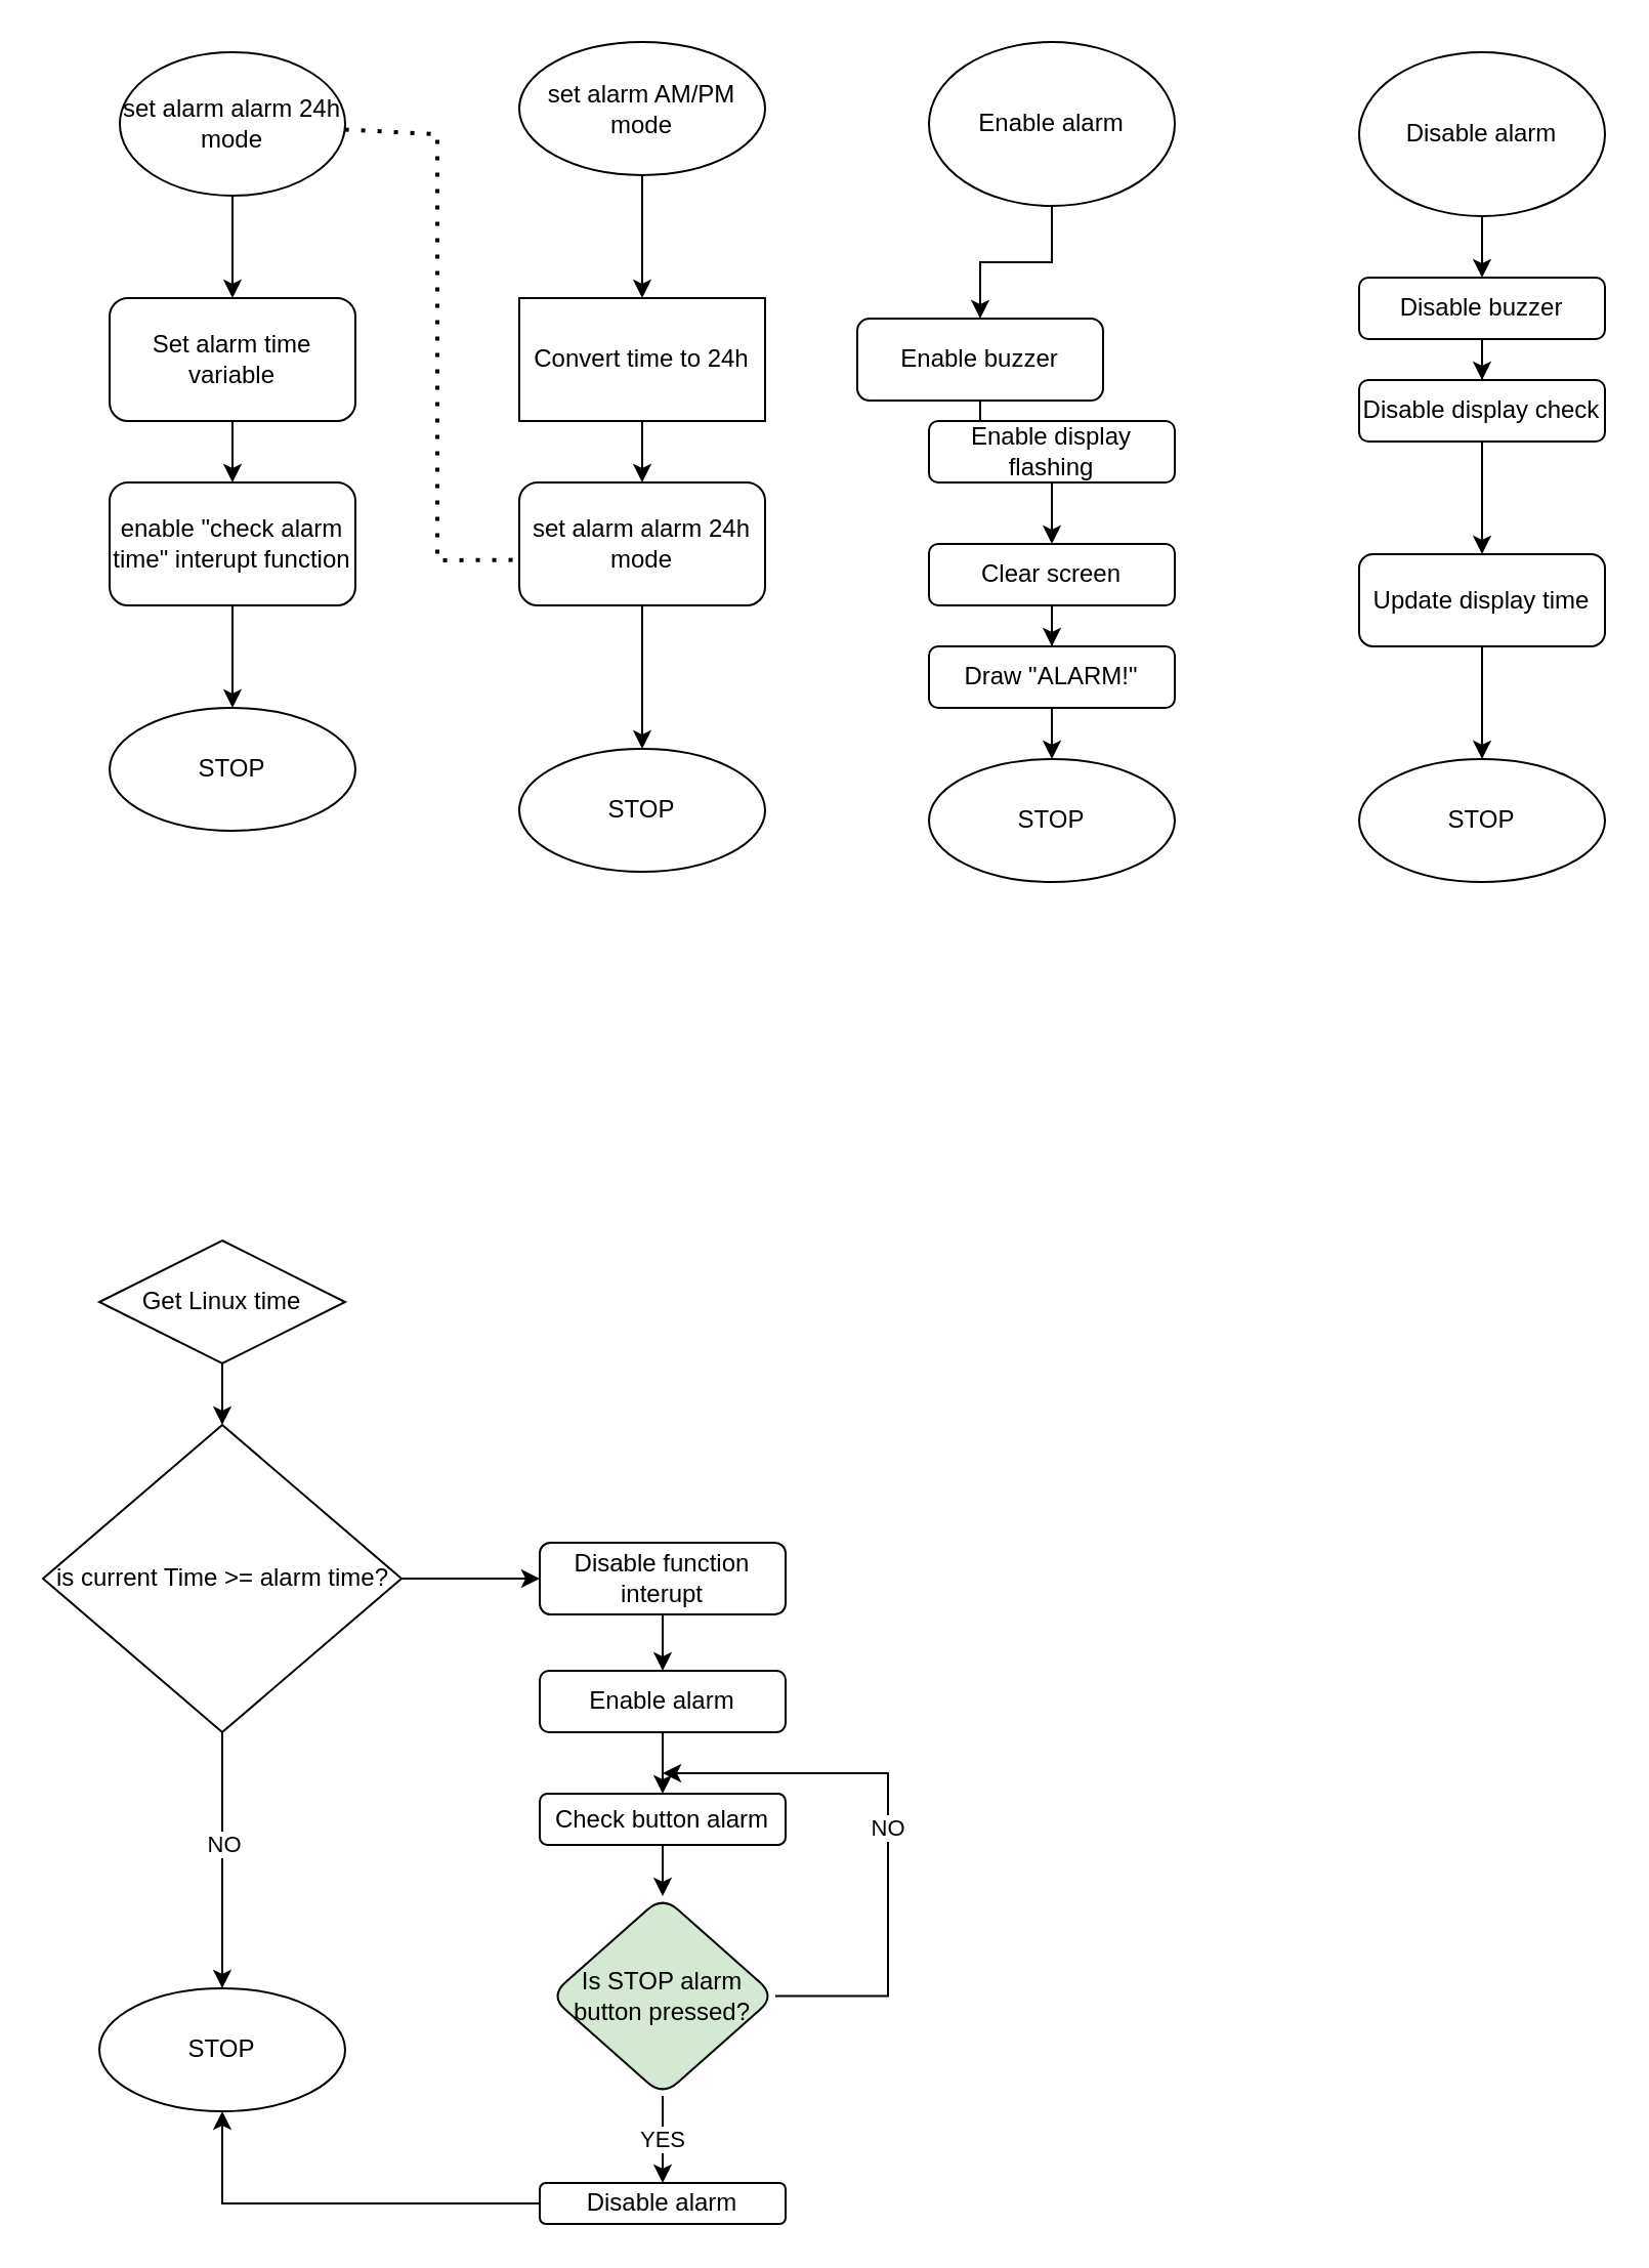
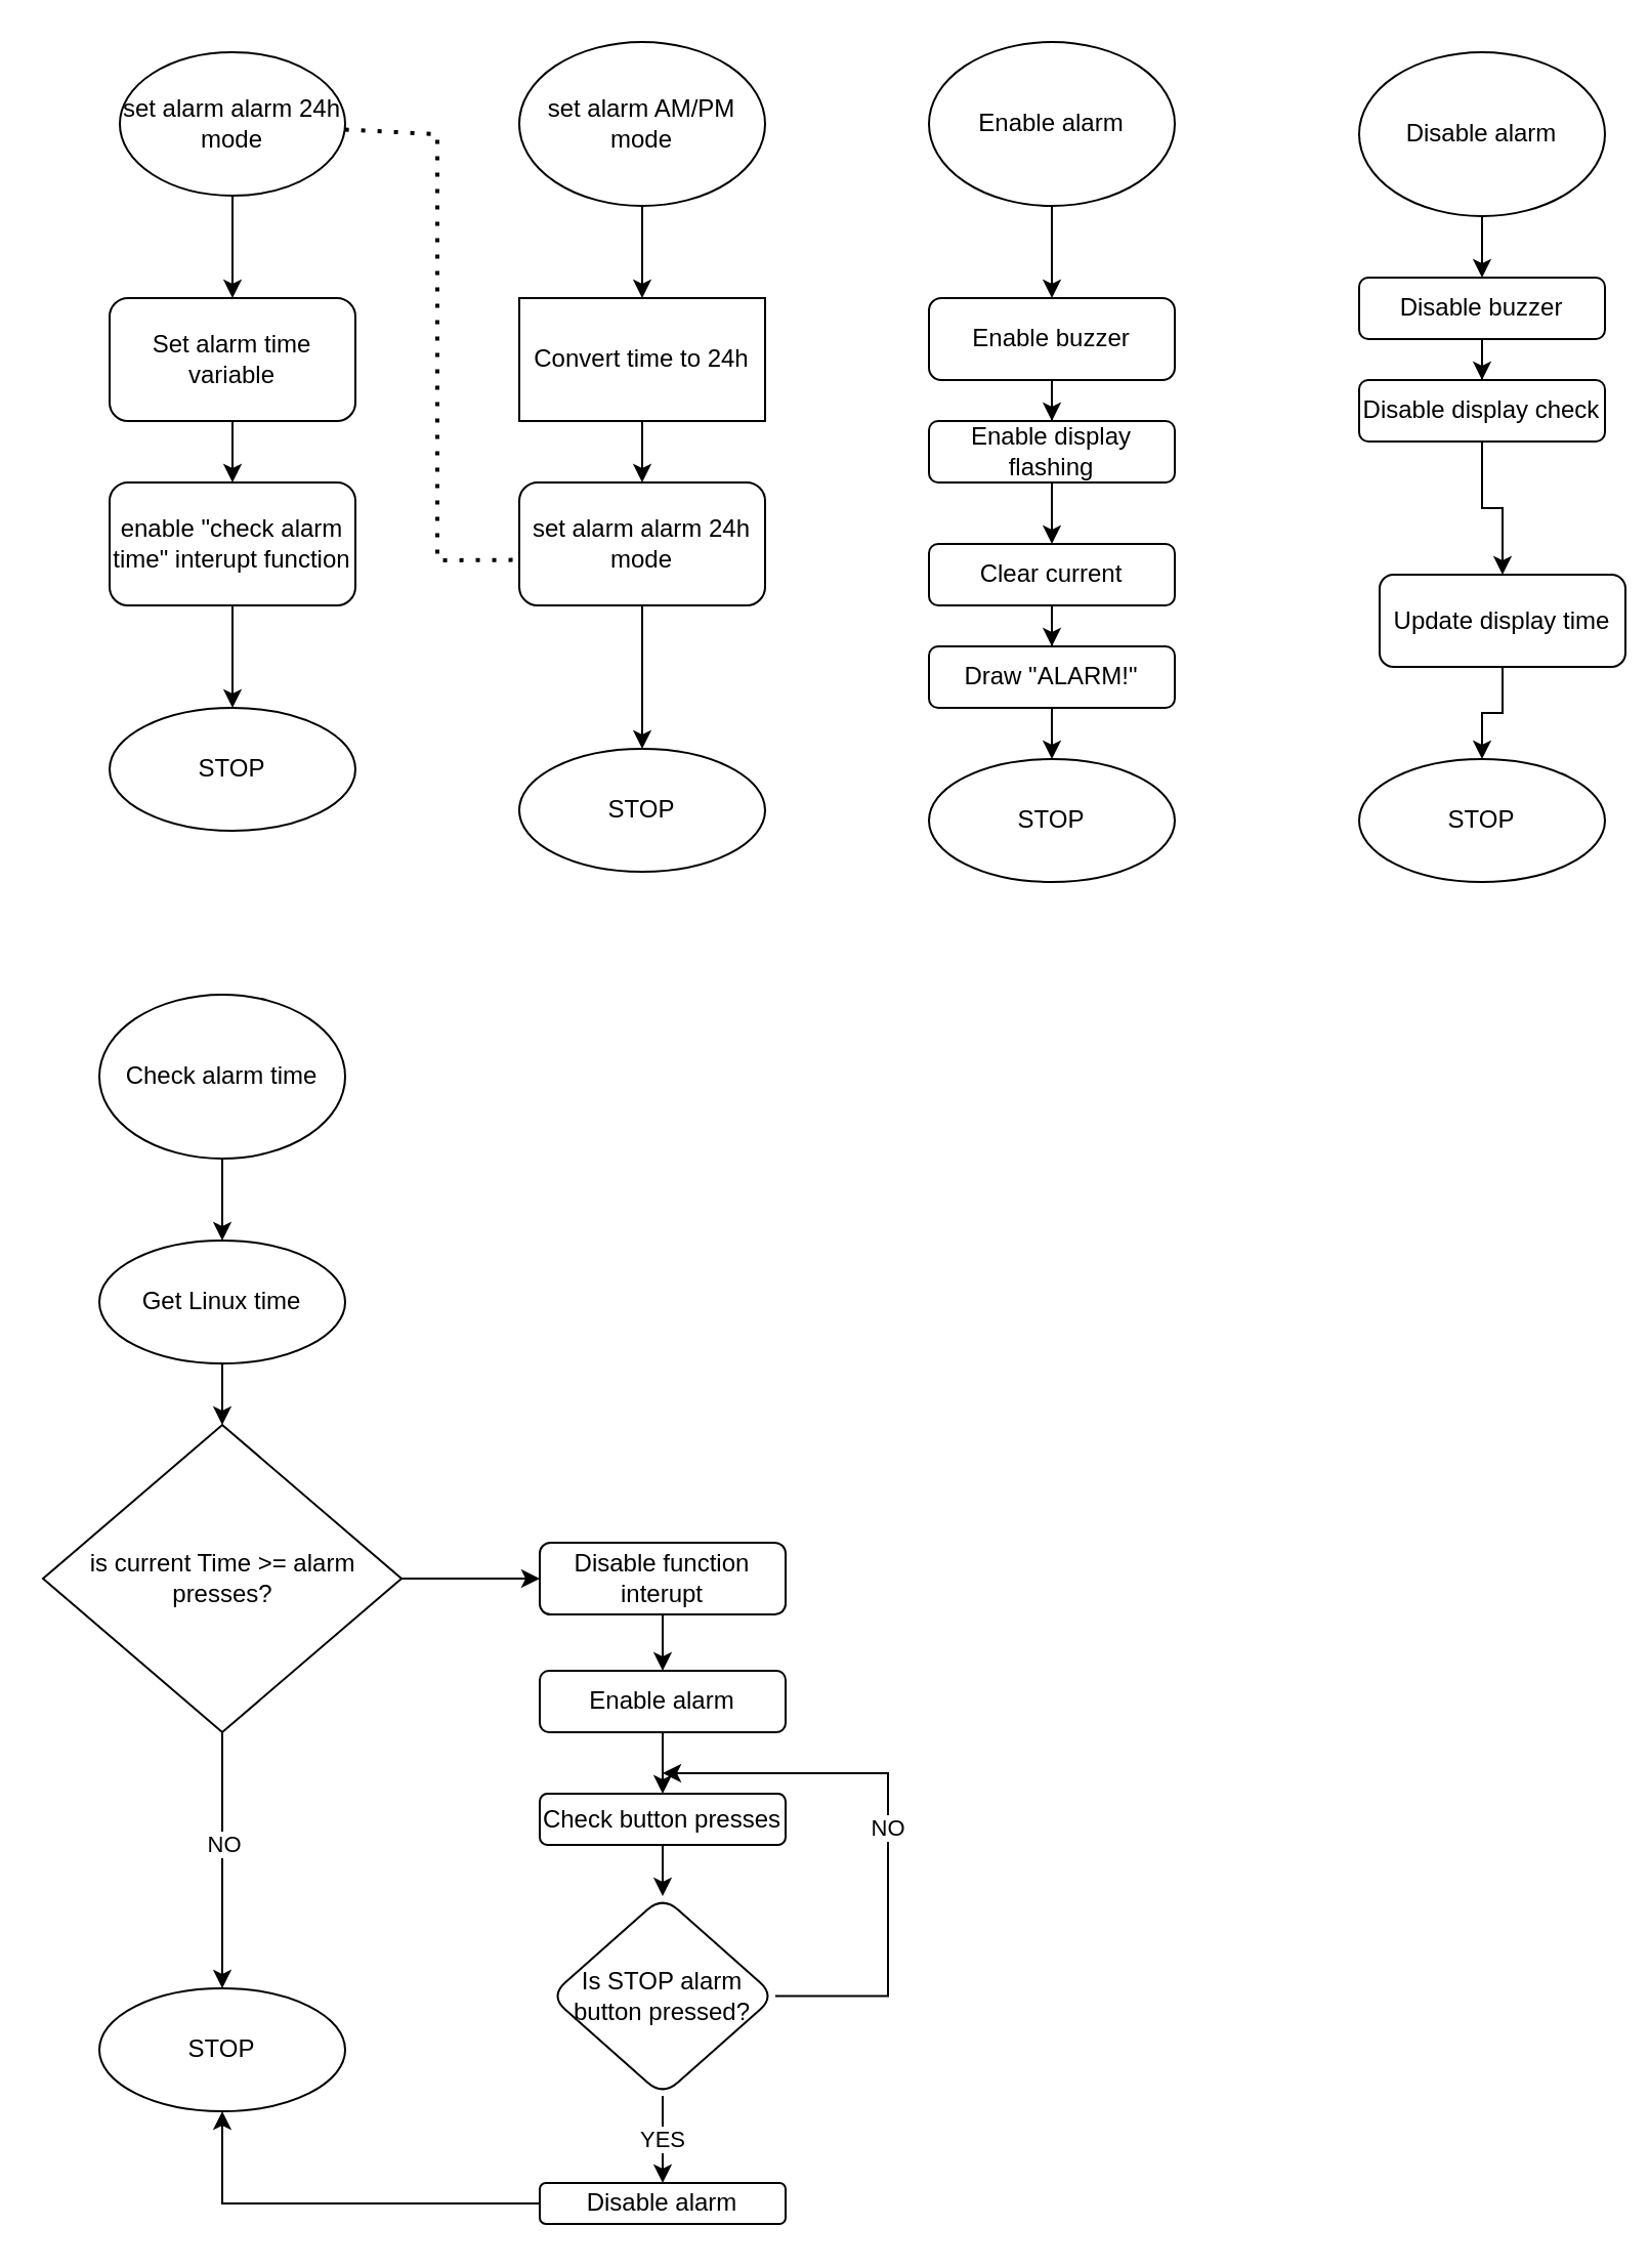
- <mxCell id="3" value="set alarm AM/PM mode" style="ellipse;whiteSpace=wrap;html=1;" vertex="1" parent="1"><mxGeometry x="253" y="20" width="120" height="65" as="geometry" /></mxCell>
+ <mxCell id="3" value="set alarm AM/PM mode" style="ellipse;whiteSpace=wrap;html=1;" vertex="1" parent="1"><mxGeometry x="253" y="20" width="120" height="80" as="geometry" /></mxCell>
- <mxCell id="20" value="Enable buzzer" style="rounded=1;whiteSpace=wrap;html=1;" vertex="1" parent="1"><mxGeometry x="418" y="155" width="120" height="40" as="geometry" /></mxCell>
+ <mxCell id="20" value="Enable buzzer" style="rounded=1;whiteSpace=wrap;html=1;" vertex="1" parent="1"><mxGeometry x="453" y="145" width="120" height="40" as="geometry" /></mxCell>
- <mxCell id="52" value="Clear screen" style="rounded=1;whiteSpace=wrap;html=1;" vertex="1" parent="1"><mxGeometry x="453" y="265" width="120" height="30" as="geometry" /></mxCell>
+ <mxCell id="52" value="Clear current" style="rounded=1;whiteSpace=wrap;html=1;" vertex="1" parent="1"><mxGeometry x="453" y="265" width="120" height="30" as="geometry" /></mxCell>
- <mxCell id="56" value="Update display time" style="whiteSpace=wrap;html=1;rounded=1;" vertex="1" parent="1"><mxGeometry x="663" y="270" width="120" height="45" as="geometry" /></mxCell>
+ <mxCell id="56" value="Update display time" style="whiteSpace=wrap;html=1;rounded=1;" vertex="1" parent="1"><mxGeometry x="673" y="280" width="120" height="45" as="geometry" /></mxCell>
+ <mxCell id="32" value="Check alarm time" style="ellipse;whiteSpace=wrap;html=1;" vertex="1" parent="1"><mxGeometry x="48" y="485" width="120" height="80" as="geometry" /></mxCell>
+ <mxCell id="31" value="" style="edgeStyle=orthogonalEdgeStyle;rounded=0;orthogonalLoop=1;jettySize=auto;html=1;" edge="1" parent="1" source="32" target="34"><mxGeometry relative="1" as="geometry" /></mxCell>
- <mxCell id="34" value="Get Linux time" style="rhombus;whiteSpace=wrap;html=1;" vertex="1" parent="1"><mxGeometry x="48" y="605" width="120" height="60" as="geometry" /></mxCell>
+ <mxCell id="34" value="Get Linux time" style="ellipse;whiteSpace=wrap;html=1;" vertex="1" parent="1"><mxGeometry x="48" y="605" width="120" height="60" as="geometry" /></mxCell>
- <mxCell id="38" value="is current Time &amp;gt;= alarm time?" style="rhombus;whiteSpace=wrap;html=1;" vertex="1" parent="1"><mxGeometry x="20.5" y="695" width="175" height="150" as="geometry" /></mxCell>
+ <mxCell id="38" value="is current Time &amp;gt;= alarm presses?" style="rhombus;whiteSpace=wrap;html=1;" vertex="1" parent="1"><mxGeometry x="20.5" y="695" width="175" height="150" as="geometry" /></mxCell>
- <mxCell id="45" value="Check button alarm" style="rounded=1;whiteSpace=wrap;html=1;" vertex="1" parent="1"><mxGeometry x="263" y="875" width="120" height="25" as="geometry" /></mxCell>
+ <mxCell id="45" value="Check button presses" style="rounded=1;whiteSpace=wrap;html=1;" vertex="1" parent="1"><mxGeometry x="263" y="875" width="120" height="25" as="geometry" /></mxCell>
- <mxCell id="48" value="Is STOP alarm button pressed?" style="rhombus;whiteSpace=wrap;html=1;rounded=1;fillColor=#d5e8d4;" vertex="1" parent="1"><mxGeometry x="268" y="925" width="110" height="97.5" as="geometry" /></mxCell>
+ <mxCell id="48" value="Is STOP alarm button pressed?" style="rhombus;whiteSpace=wrap;html=1;rounded=1;" vertex="1" parent="1"><mxGeometry x="268" y="925" width="110" height="97.5" as="geometry" /></mxCell>
